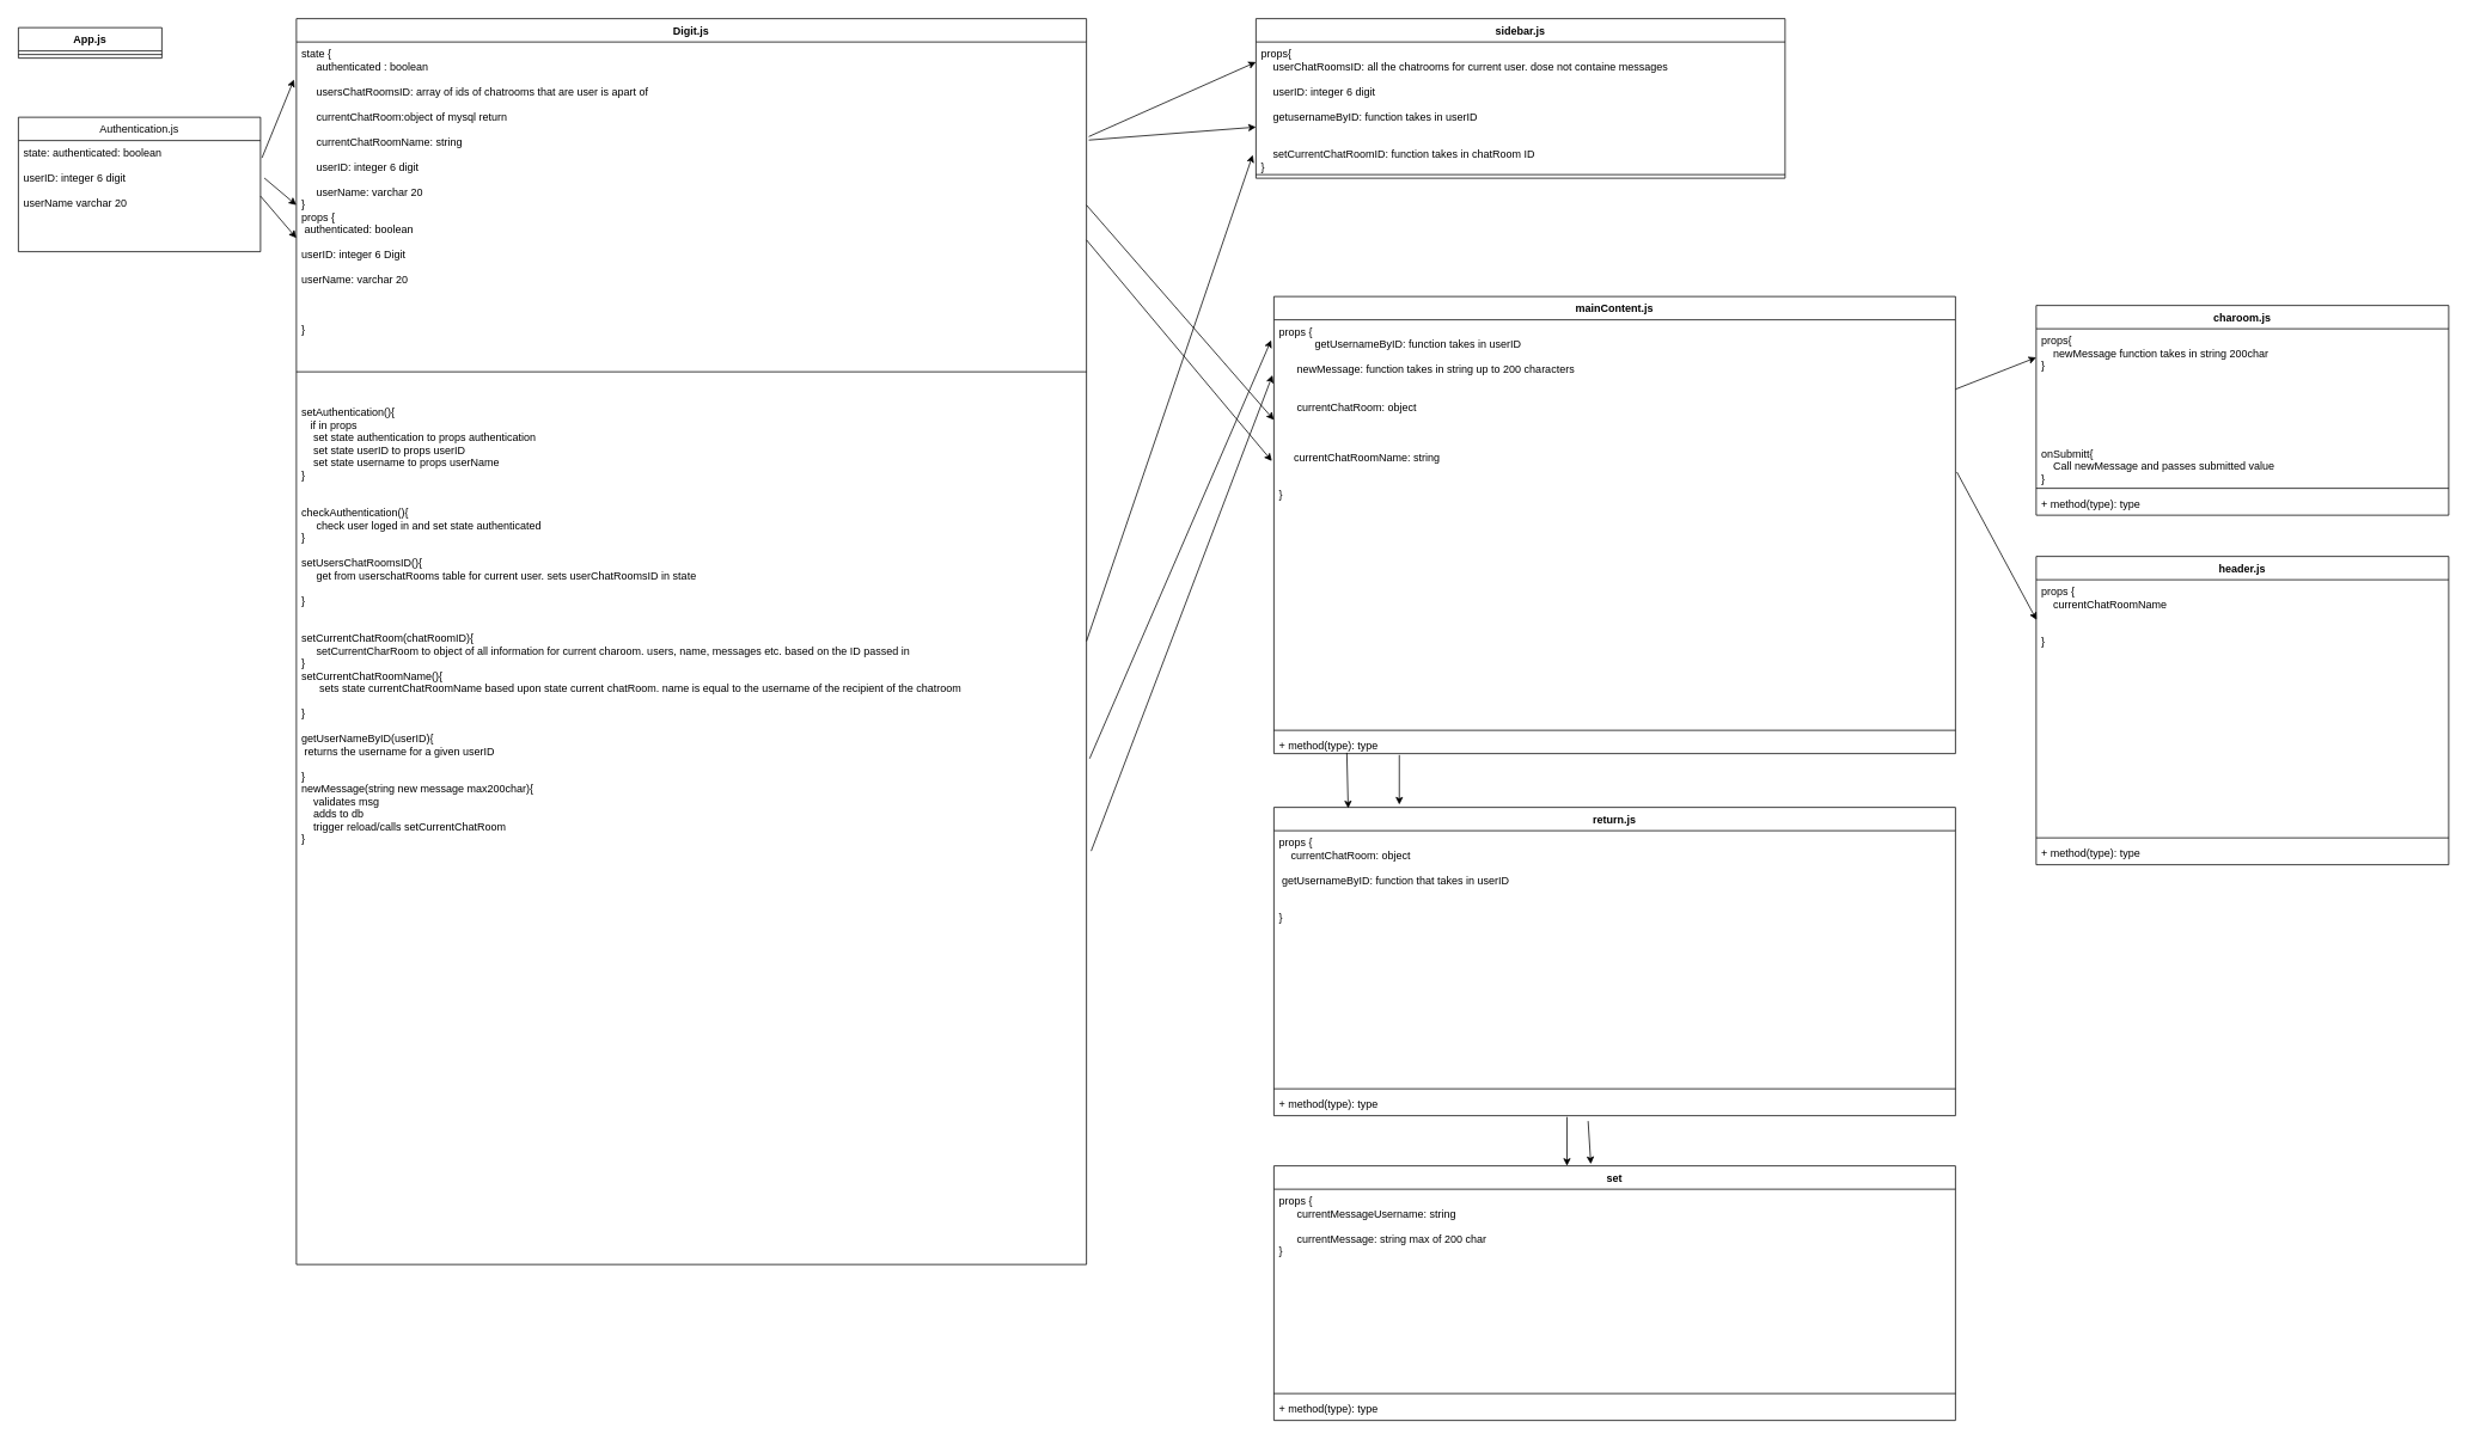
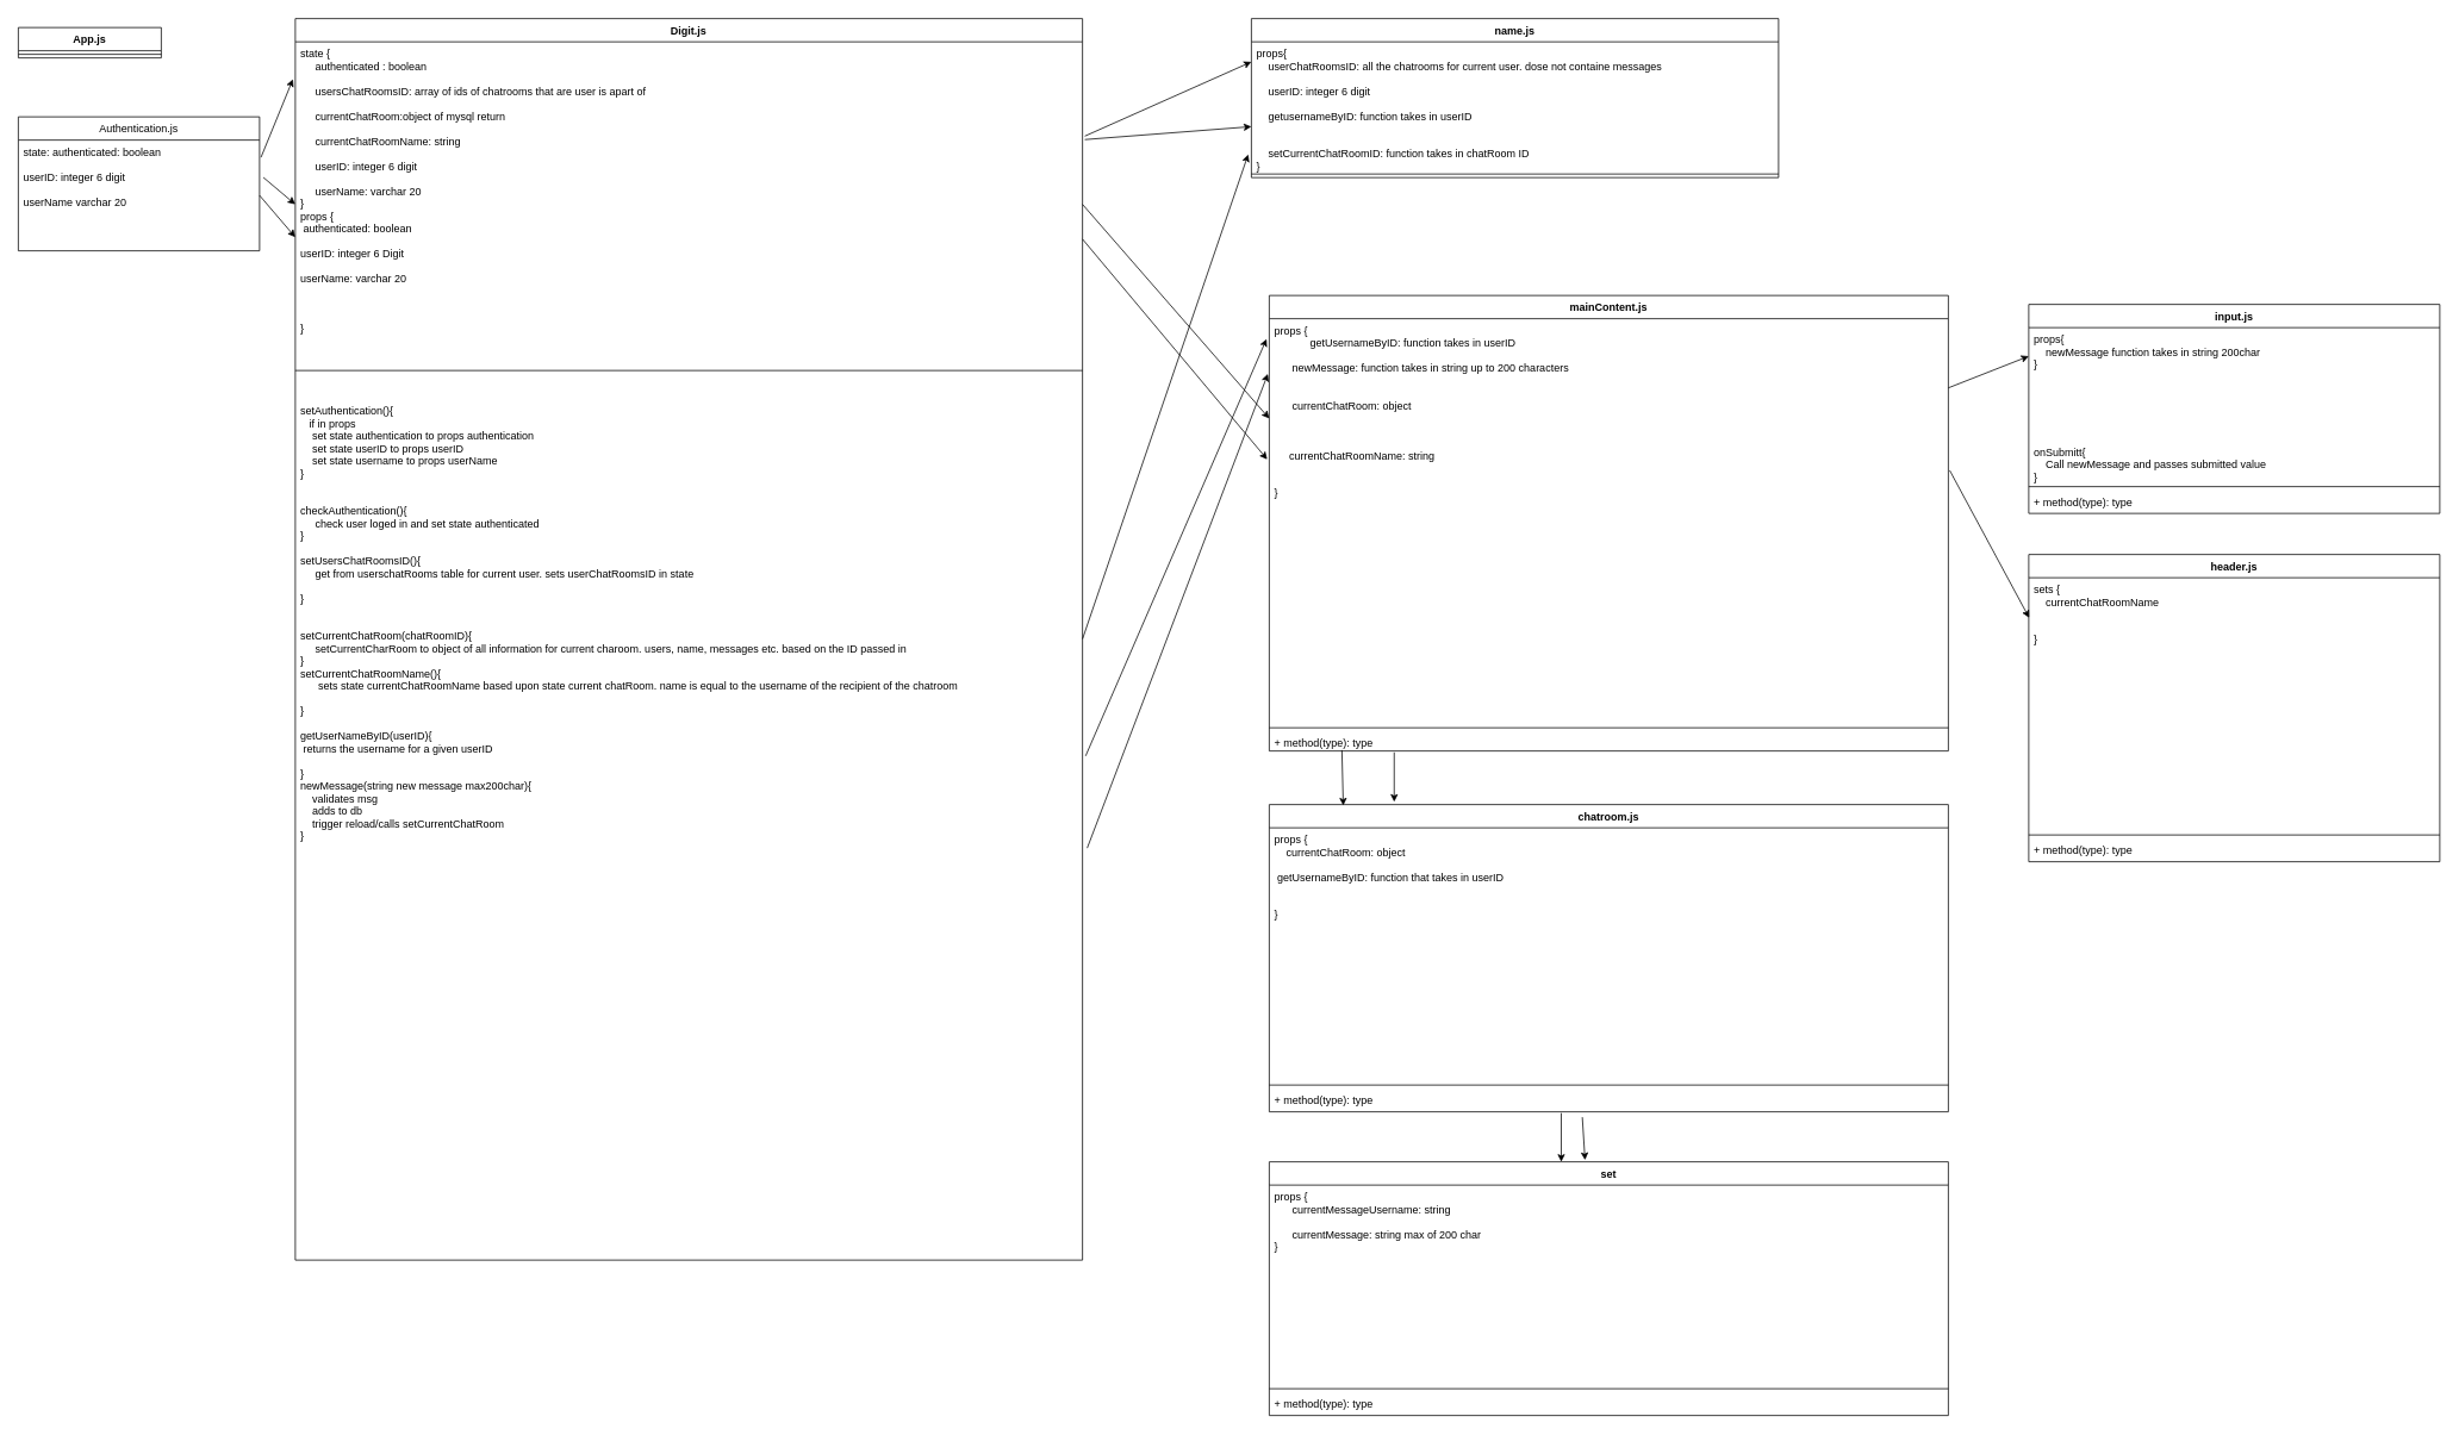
- <mxCell id="11" value="sidebar.js" style="swimlane;fontStyle=1;align=center;verticalAlign=top;childLayout=stackLayout;horizontal=1;startSize=26;horizontalStack=0;resizeParent=1;resizeParentMax=0;resizeLast=0;collapsible=1;marginBottom=0;" parent="1" vertex="1"><mxGeometry x="1400" y="20" width="590" height="178" as="geometry" /></mxCell>
+ <mxCell id="11" value="name.js" style="swimlane;fontStyle=1;align=center;verticalAlign=top;childLayout=stackLayout;horizontal=1;startSize=26;horizontalStack=0;resizeParent=1;resizeParentMax=0;resizeLast=0;collapsible=1;marginBottom=0;" parent="1" vertex="1"><mxGeometry x="1400" y="20" width="590" height="178" as="geometry" /></mxCell>
- <mxCell id="22" value="charoom.js" style="swimlane;fontStyle=1;align=center;verticalAlign=top;childLayout=stackLayout;horizontal=1;startSize=26;horizontalStack=0;resizeParent=1;resizeParentMax=0;resizeLast=0;collapsible=1;marginBottom=0;fontColor=#000000;" parent="1" vertex="1"><mxGeometry x="2270" y="340" width="460" height="234" as="geometry" /></mxCell>
+ <mxCell id="22" value="input.js" style="swimlane;fontStyle=1;align=center;verticalAlign=top;childLayout=stackLayout;horizontal=1;startSize=26;horizontalStack=0;resizeParent=1;resizeParentMax=0;resizeLast=0;collapsible=1;marginBottom=0;fontColor=#000000;" parent="1" vertex="1"><mxGeometry x="2270" y="340" width="460" height="234" as="geometry" /></mxCell>
- <mxCell id="31" value="props {     &#10;    currentChatRoomName&#10;&#10;&#10;}" style="text;strokeColor=none;fillColor=none;align=left;verticalAlign=top;spacingLeft=4;spacingRight=4;overflow=hidden;rotatable=0;points=[[0,0.5],[1,0.5]];portConstraint=eastwest;" parent="30" vertex="1"><mxGeometry y="26" width="460" height="284" as="geometry" /></mxCell>
+ <mxCell id="31" value="sets {     &#10;    currentChatRoomName&#10;&#10;&#10;}" style="text;strokeColor=none;fillColor=none;align=left;verticalAlign=top;spacingLeft=4;spacingRight=4;overflow=hidden;rotatable=0;points=[[0,0.5],[1,0.5]];portConstraint=eastwest;" parent="30" vertex="1"><mxGeometry y="26" width="460" height="284" as="geometry" /></mxCell>
- <mxCell id="35" value="return.js" style="swimlane;fontStyle=1;align=center;verticalAlign=top;childLayout=stackLayout;horizontal=1;startSize=26;horizontalStack=0;resizeParent=1;resizeParentMax=0;resizeLast=0;collapsible=1;marginBottom=0;fontColor=#000000;" parent="1" vertex="1"><mxGeometry x="1420" y="900" width="760" height="344" as="geometry" /></mxCell>
+ <mxCell id="35" value="chatroom.js" style="swimlane;fontStyle=1;align=center;verticalAlign=top;childLayout=stackLayout;horizontal=1;startSize=26;horizontalStack=0;resizeParent=1;resizeParentMax=0;resizeLast=0;collapsible=1;marginBottom=0;fontColor=#000000;" parent="1" vertex="1"><mxGeometry x="1420" y="900" width="760" height="344" as="geometry" /></mxCell>
